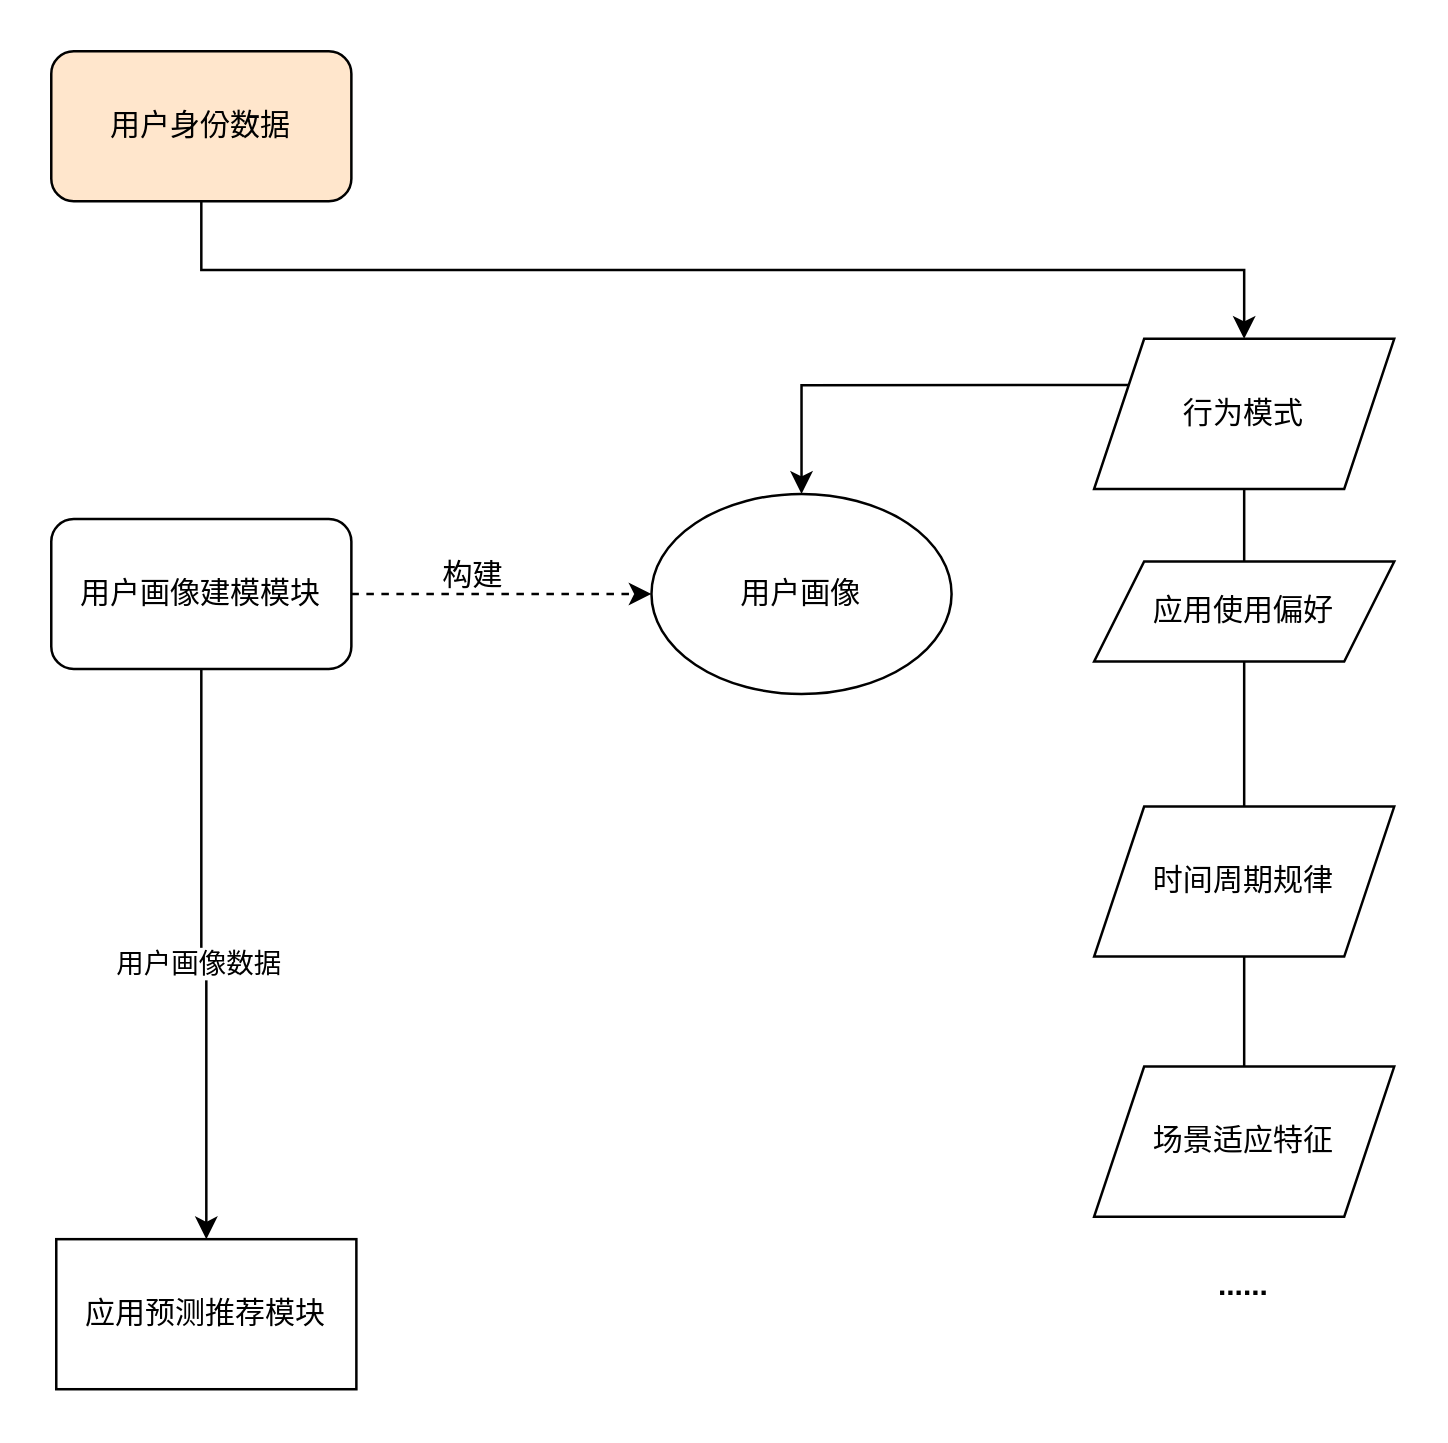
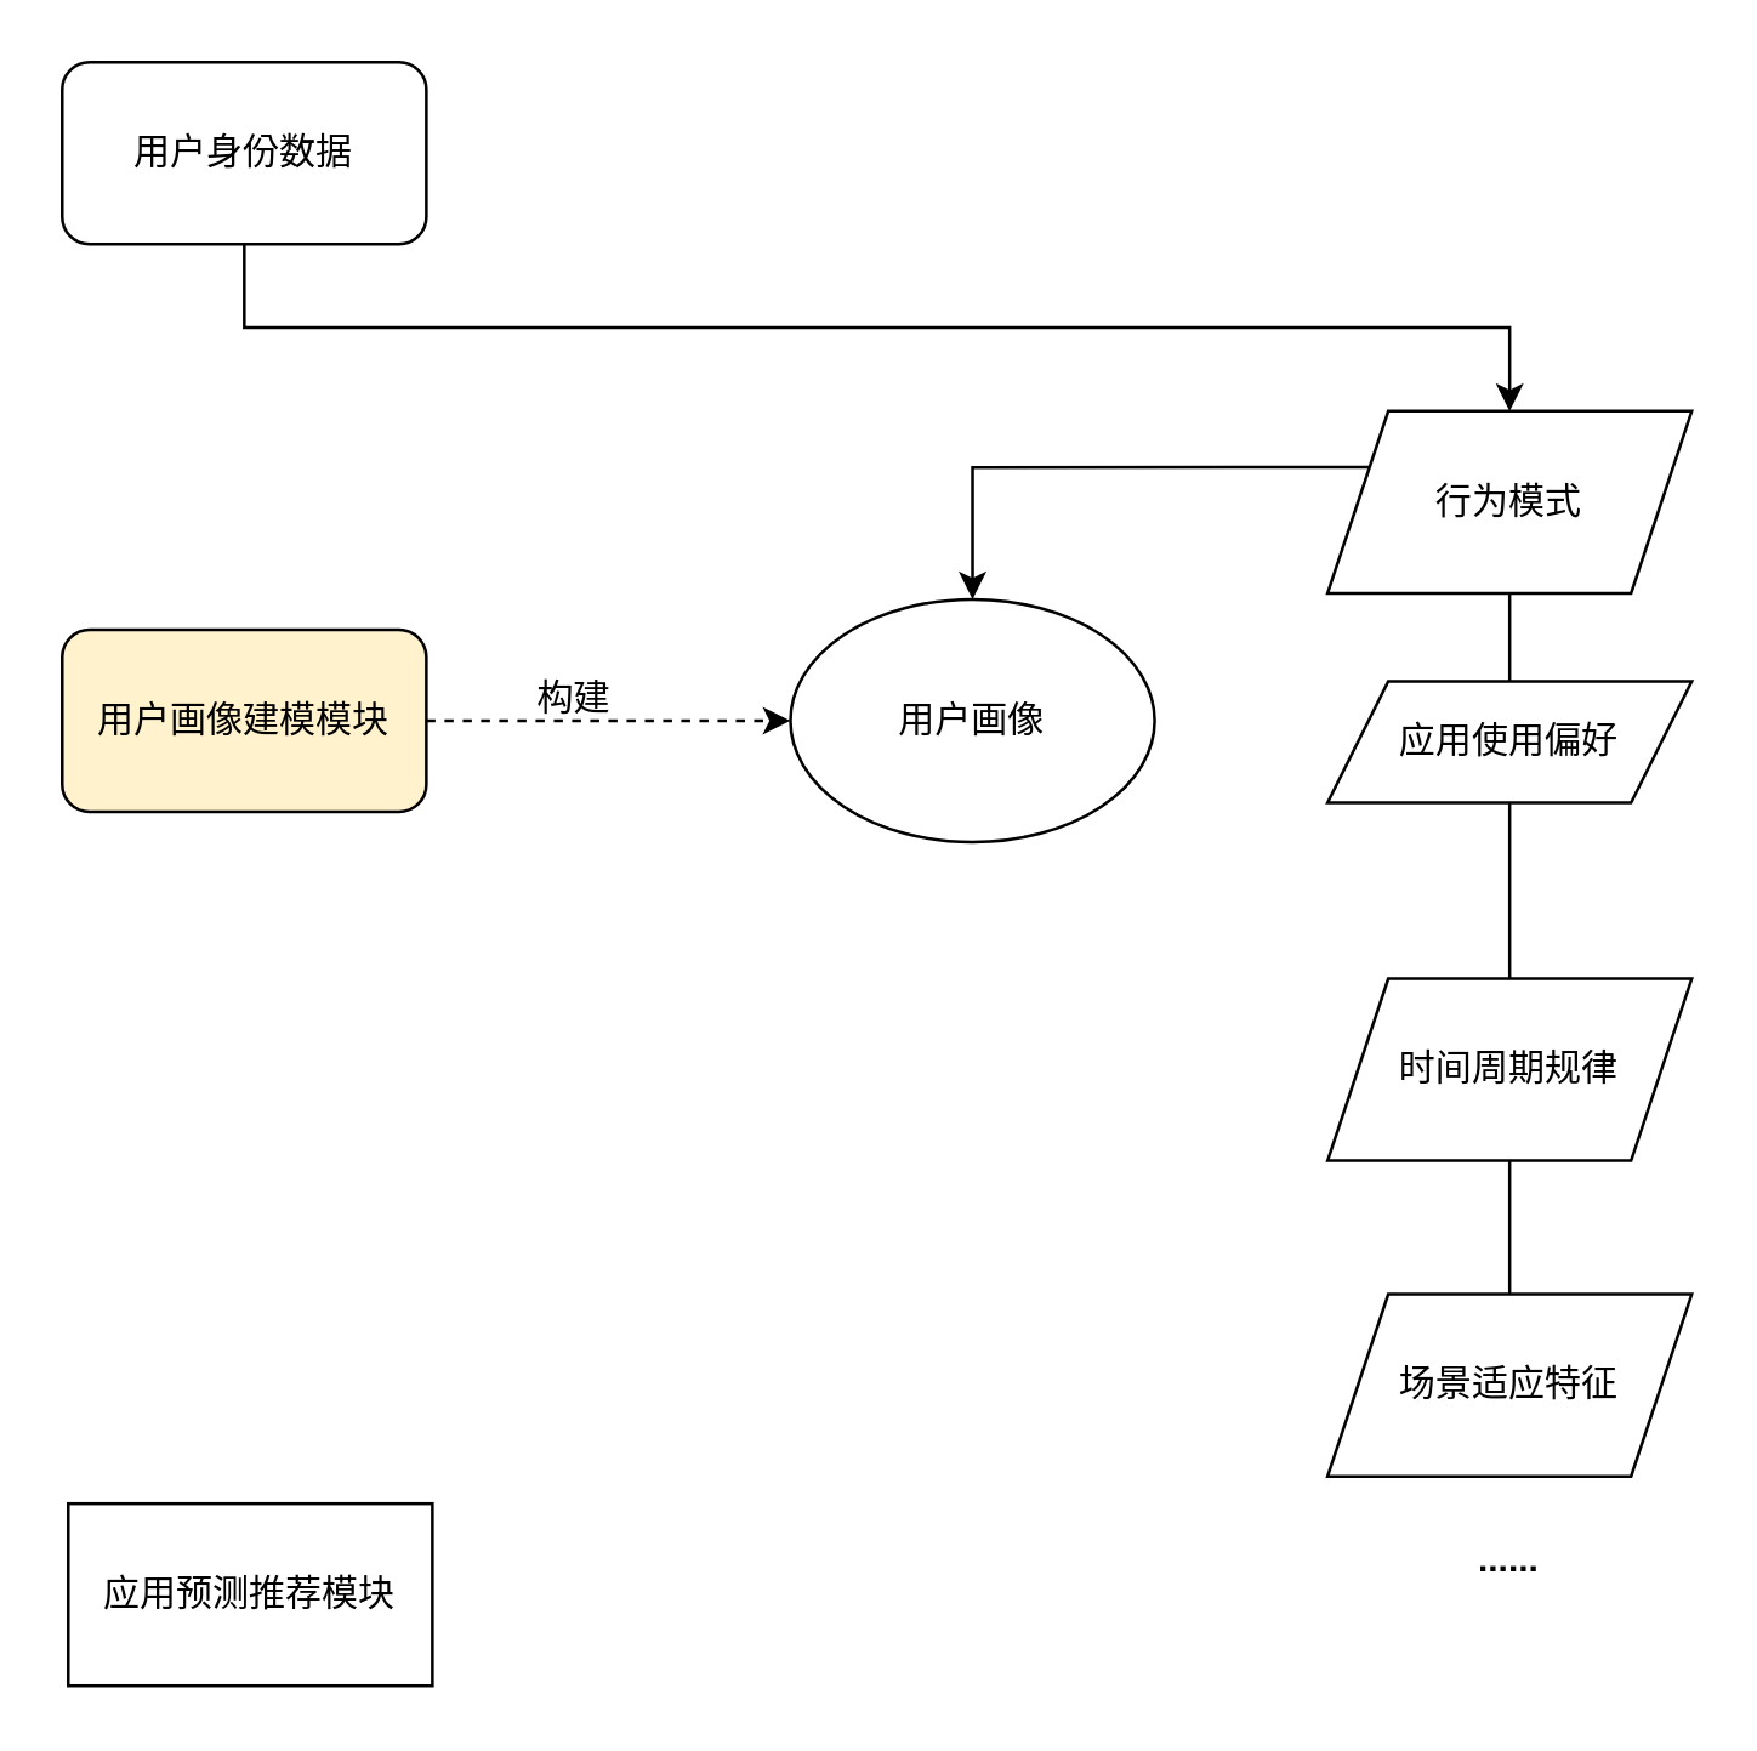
- <mxCell id="6" value="用户身份数据" style="rounded=1;whiteSpace=wrap;html=1;fillColor=#ffe6cc;" vertex="1" parent="1"><mxGeometry x="20" y="20" width="120" height="60" as="geometry" /></mxCell>
+ <mxCell id="6" value="用户身份数据" style="rounded=1;whiteSpace=wrap;html=1;" vertex="1" parent="1"><mxGeometry x="20" y="20" width="120" height="60" as="geometry" /></mxCell>
- <mxCell id="8" value="用户画像建模模块" style="rounded=1;whiteSpace=wrap;html=1;" vertex="1" parent="1"><mxGeometry x="20" y="207" width="120" height="60" as="geometry" /></mxCell>
+ <mxCell id="8" value="用户画像建模模块" style="rounded=1;whiteSpace=wrap;html=1;fillColor=#fff2cc;" vertex="1" parent="1"><mxGeometry x="20" y="207" width="120" height="60" as="geometry" /></mxCell>
- <mxCell id="2" style="edgeStyle=orthogonalEdgeStyle;rounded=0;orthogonalLoop=1;jettySize=auto;html=1;exitX=0.5;exitY=1;exitDx=0;exitDy=0;" edge="1" parent="1" source="8" target="4"><mxGeometry relative="1" as="geometry"><mxPoint x="33" y="197" as="sourcePoint" /></mxGeometry></mxCell>
- <mxCell id="3" value="用户画像数据" style="edgeLabel;html=1;align=center;verticalAlign=middle;resizable=0;points=[];" vertex="1" connectable="0" parent="2"><mxGeometry x="0.01" y="-2" relative="1" as="geometry"><mxPoint x="-2" y="3" as="offset" /></mxGeometry></mxCell>
